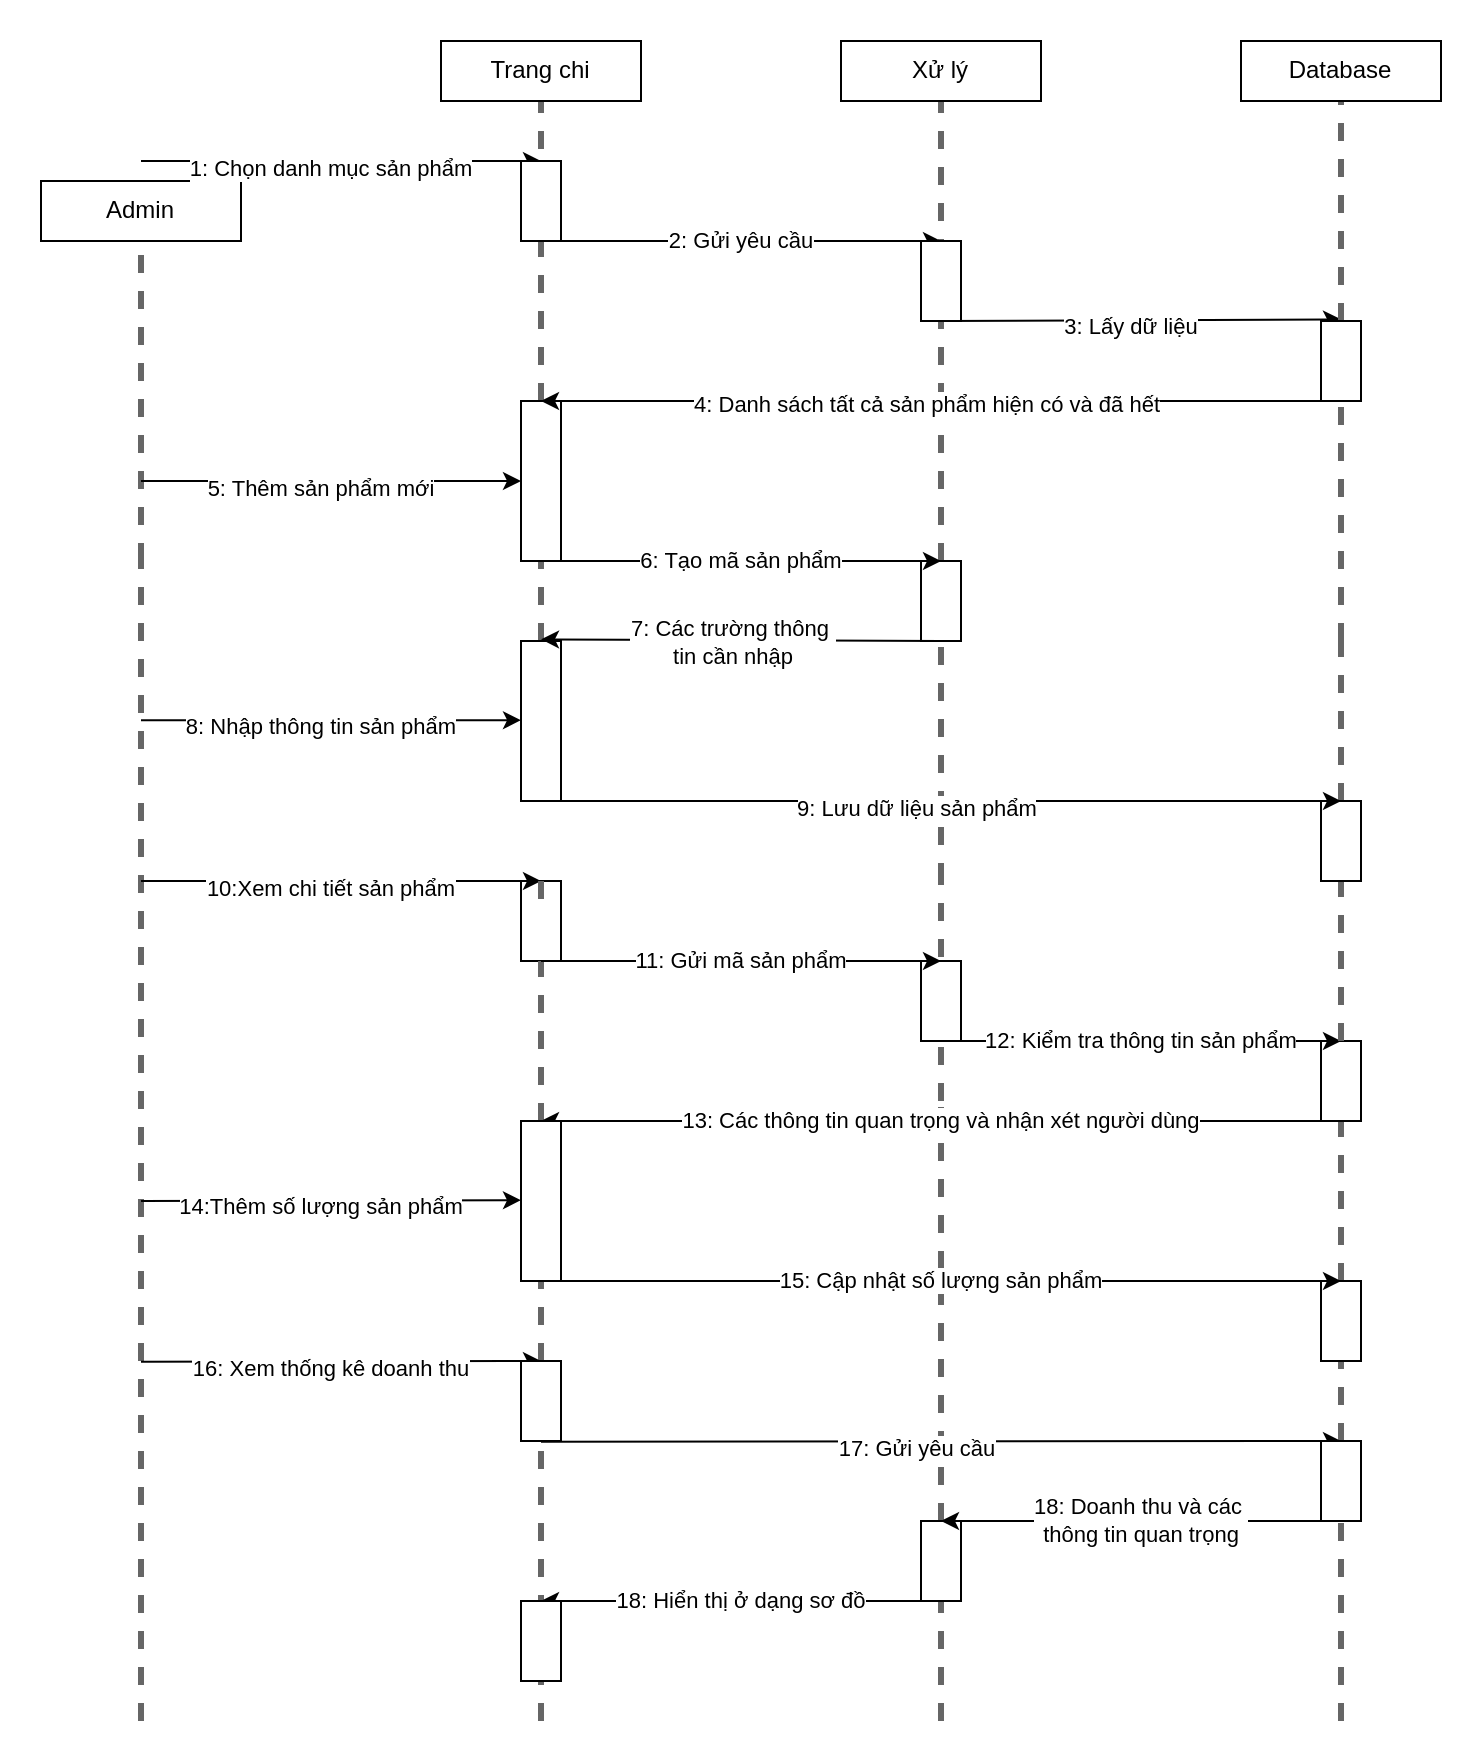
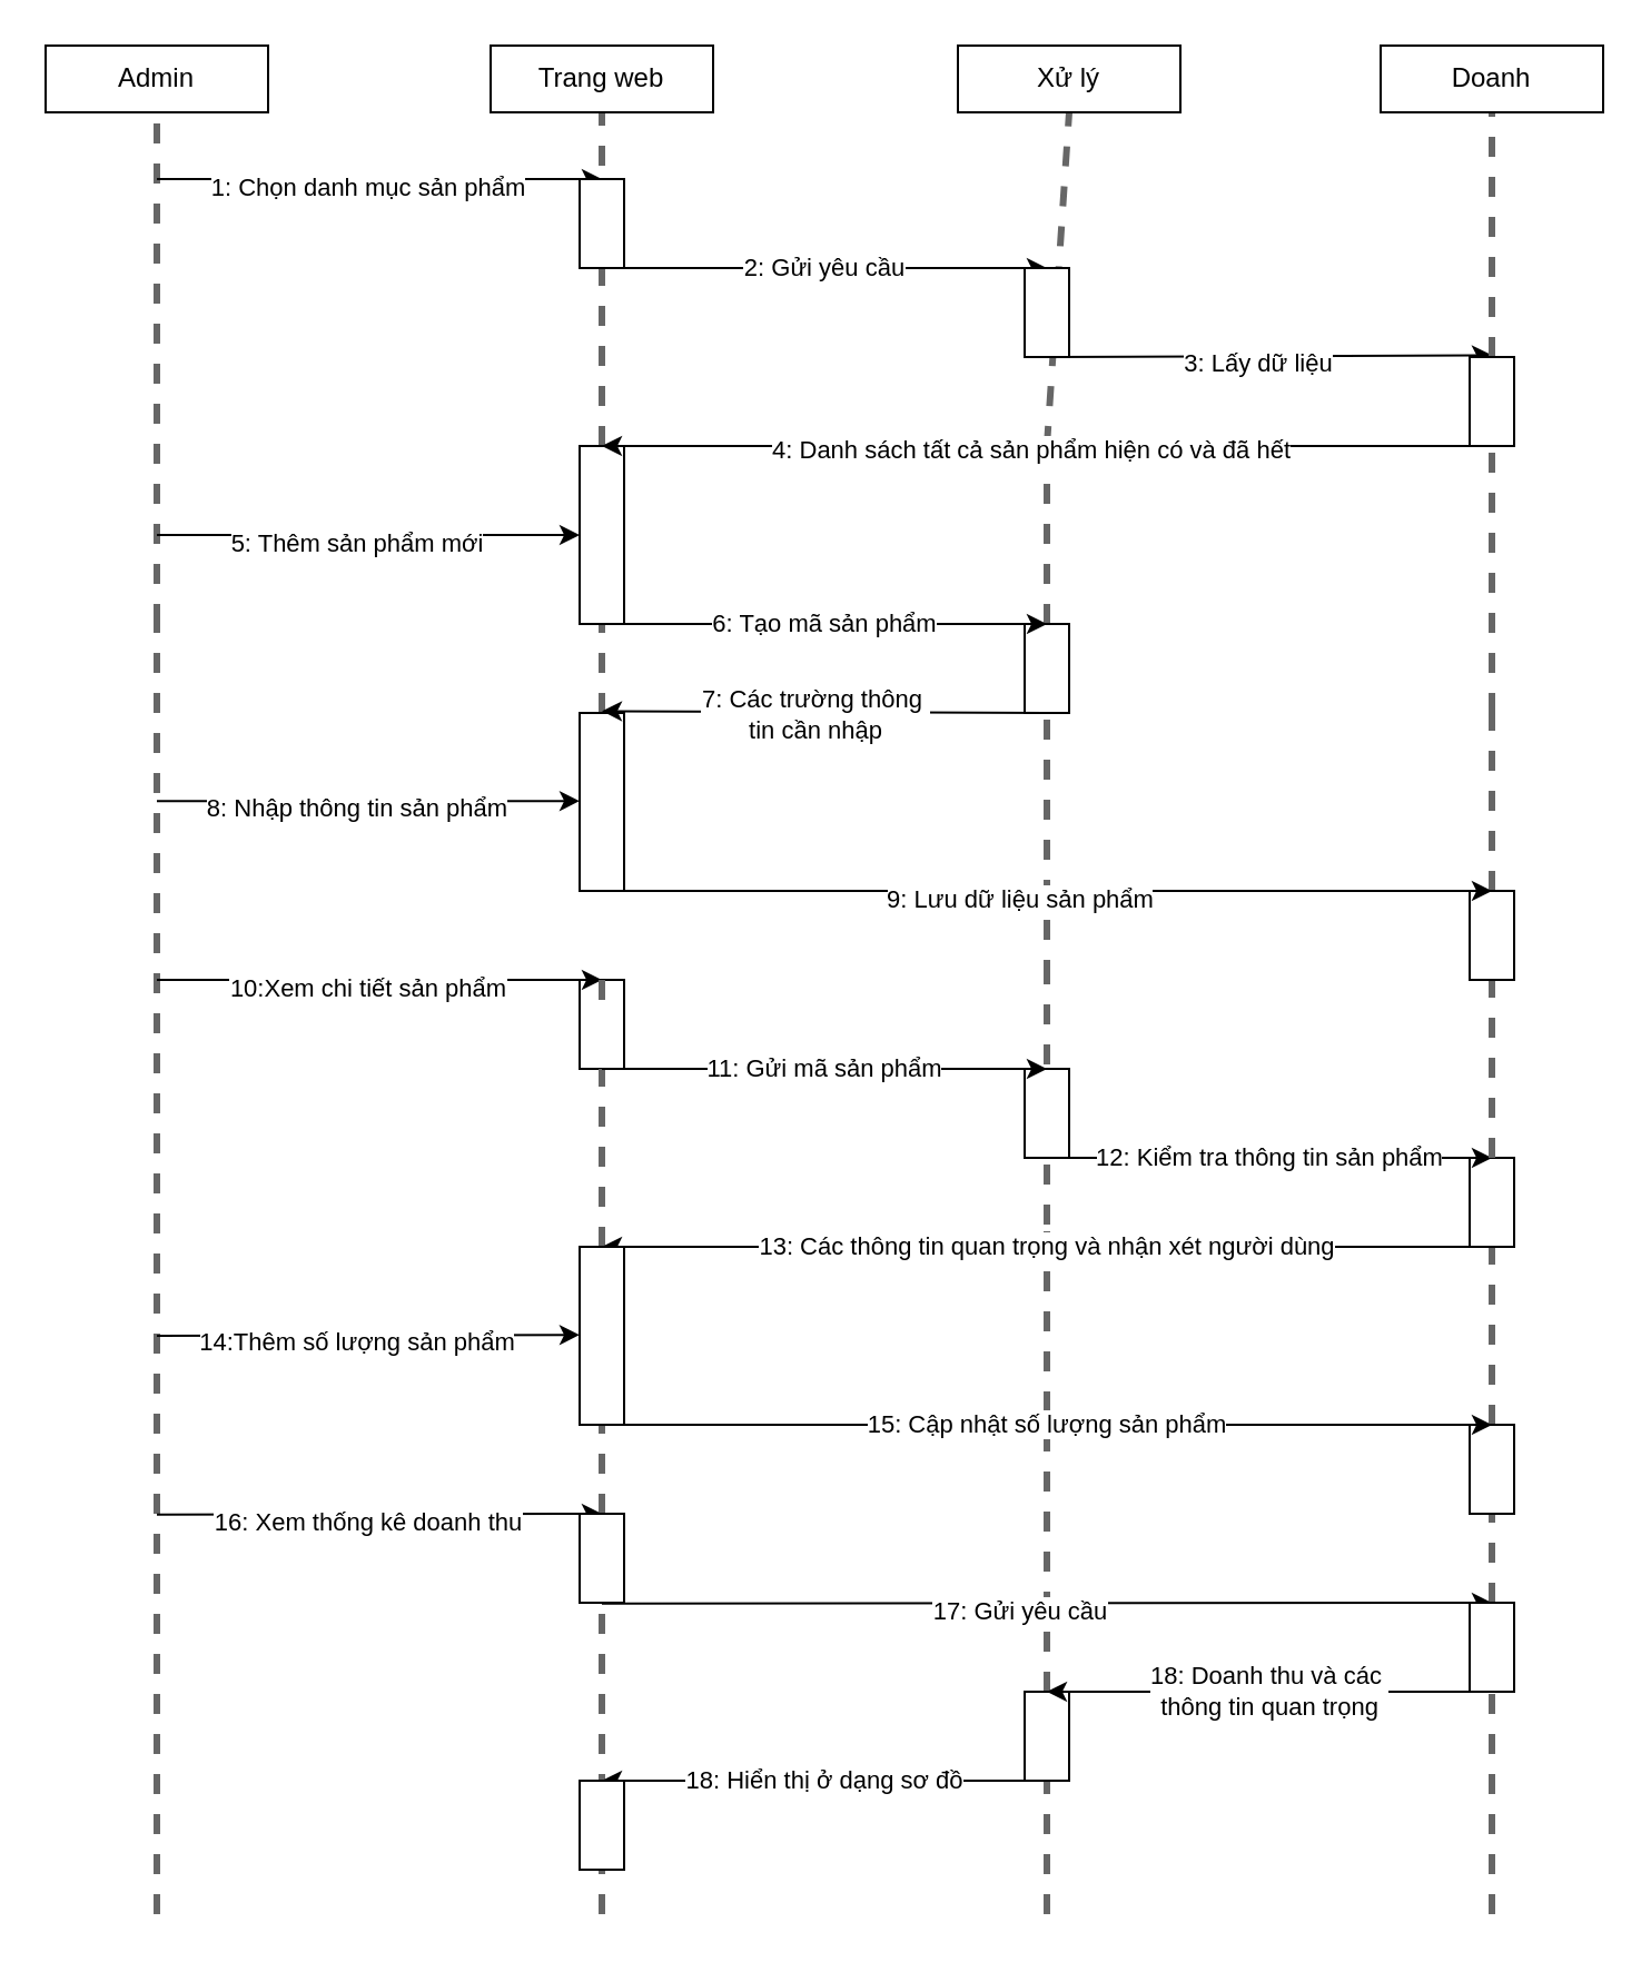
- <mxCell id="6" value="Trang chi" style="rounded=0;whiteSpace=wrap;html=1;" vertex="1" parent="1"><mxGeometry x="220" y="20" width="100" height="30" as="geometry" /></mxCell>
+ <mxCell id="6" value="Trang web" style="rounded=0;whiteSpace=wrap;html=1;" vertex="1" parent="1"><mxGeometry x="220" y="20" width="100" height="30" as="geometry" /></mxCell>
- <mxCell id="7" value="Xử lý" style="rounded=0;whiteSpace=wrap;html=1;" vertex="1" parent="1"><mxGeometry x="420" y="20" width="100" height="30" as="geometry" /></mxCell>
+ <mxCell id="7" value="Xử lý" style="rounded=0;whiteSpace=wrap;html=1;" vertex="1" parent="1"><mxGeometry x="430" y="20" width="100" height="30" as="geometry" /></mxCell>
- <mxCell id="20" value="Database" style="rounded=0;whiteSpace=wrap;html=1;" vertex="1" parent="1"><mxGeometry x="620" y="20" width="100" height="30" as="geometry" /></mxCell>
+ <mxCell id="20" value="Doanh" style="rounded=0;whiteSpace=wrap;html=1;" vertex="1" parent="1"><mxGeometry x="620" y="20" width="100" height="30" as="geometry" /></mxCell>
- <mxCell id="5" value="Admin" style="rounded=0;whiteSpace=wrap;html=1;" vertex="1" parent="1"><mxGeometry x="20" y="90" width="100" height="30" as="geometry" /></mxCell>
+ <mxCell id="5" value="Admin" style="rounded=0;whiteSpace=wrap;html=1;" vertex="1" parent="1"><mxGeometry x="20" y="20" width="100" height="30" as="geometry" /></mxCell>
